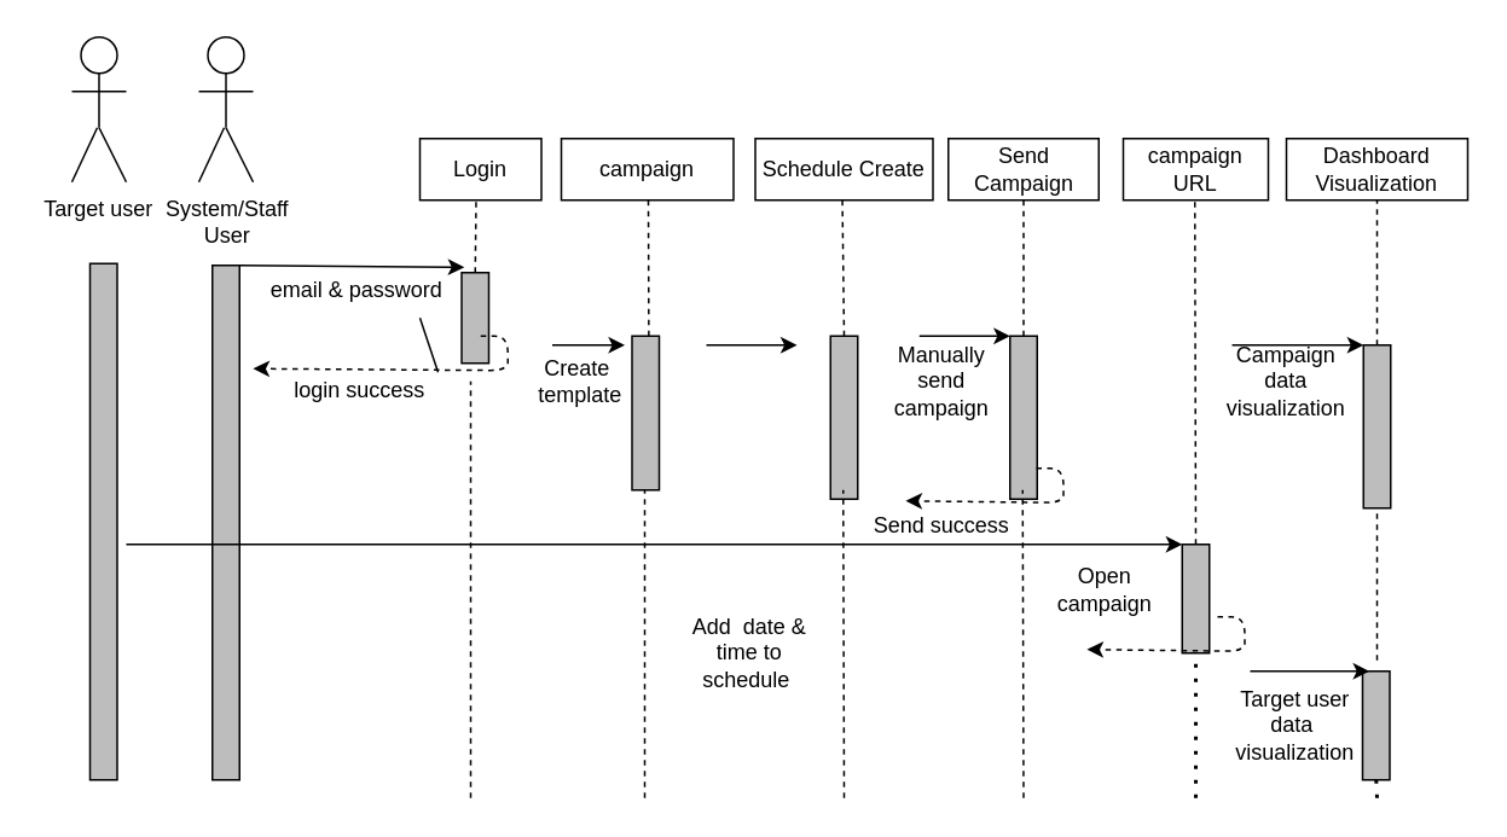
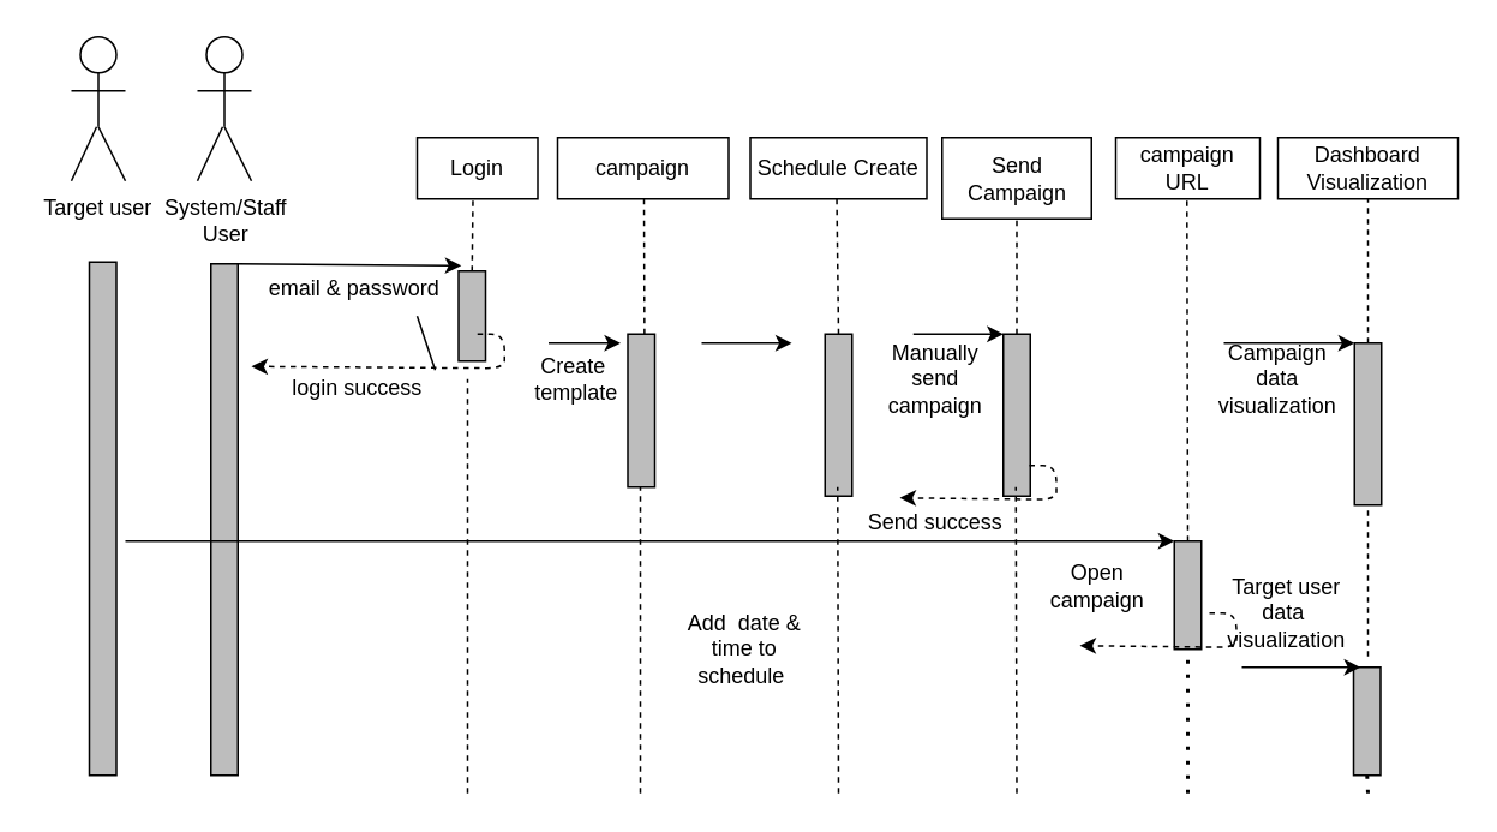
- <mxCell id="3" value="Send Campaign" style="rounded=0;whiteSpace=wrap;html=1;container=0;" vertex="1" parent="1"><mxGeometry x="522.5" y="76" width="83" height="34" as="geometry" /></mxCell>
+ <mxCell id="3" value="Send Campaign" style="rounded=0;whiteSpace=wrap;html=1;container=0;" vertex="1" parent="1"><mxGeometry x="522.5" y="76" width="83" height="45" as="geometry" /></mxCell>
- <mxCell id="45" value="Target user data&amp;nbsp;&lt;br&gt;visualization" style="text;html=1;strokeColor=none;fillColor=none;align=center;verticalAlign=middle;whiteSpace=wrap;rounded=0;" vertex="1" parent="1"><mxGeometry x="679" y="385" width="70" height="30" as="geometry" /></mxCell>
+ <mxCell id="45" value="Target user data&amp;nbsp;&lt;br&gt;visualization" style="text;html=1;strokeColor=none;fillColor=none;align=center;verticalAlign=middle;whiteSpace=wrap;rounded=0;" vertex="1" parent="1"><mxGeometry x="679" y="325" width="70" height="30" as="geometry" /></mxCell>
